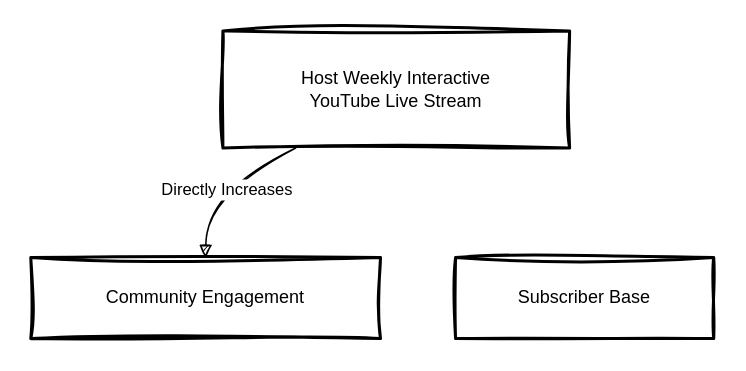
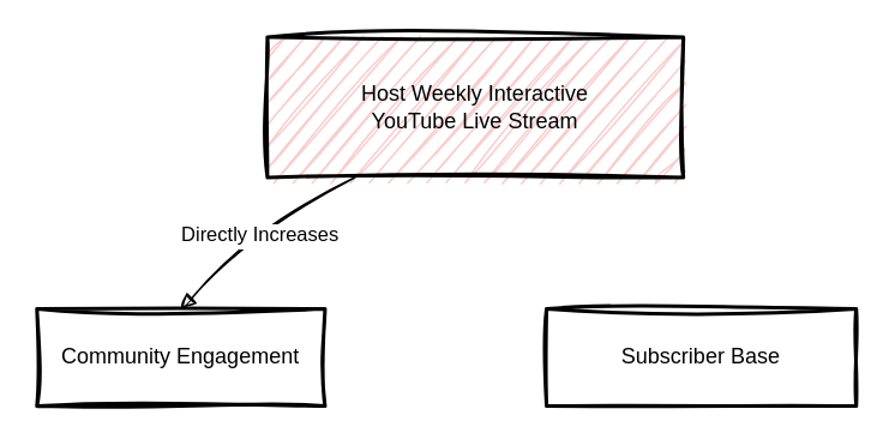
- <mxCell id="2" value="Host Weekly Interactive&#10;YouTube Live Stream" style="whiteSpace=wrap;strokeWidth=2;sketch=1;curveFitting=1;jiggle=2;" vertex="1" parent="1"><mxGeometry x="148" y="20" width="231" height="78" as="geometry" /></mxCell>
+ <mxCell id="2" value="Host Weekly Interactive&#10;YouTube Live Stream" style="whiteSpace=wrap;strokeWidth=2;sketch=1;curveFitting=1;jiggle=2;fillColor=#f8cecc;" vertex="1" parent="1"><mxGeometry x="148" y="20" width="231" height="78" as="geometry" /></mxCell>
- <mxCell id="3" value="Community Engagement" style="whiteSpace=wrap;strokeWidth=2;sketch=1;curveFitting=1;jiggle=2;" vertex="1" parent="1"><mxGeometry x="20" y="171" width="233" height="54" as="geometry" /></mxCell>
+ <mxCell id="3" value="Community Engagement" style="whiteSpace=wrap;strokeWidth=2;sketch=1;curveFitting=1;jiggle=2;" vertex="1" parent="1"><mxGeometry x="20" y="171" width="160" height="54" as="geometry" /></mxCell>
